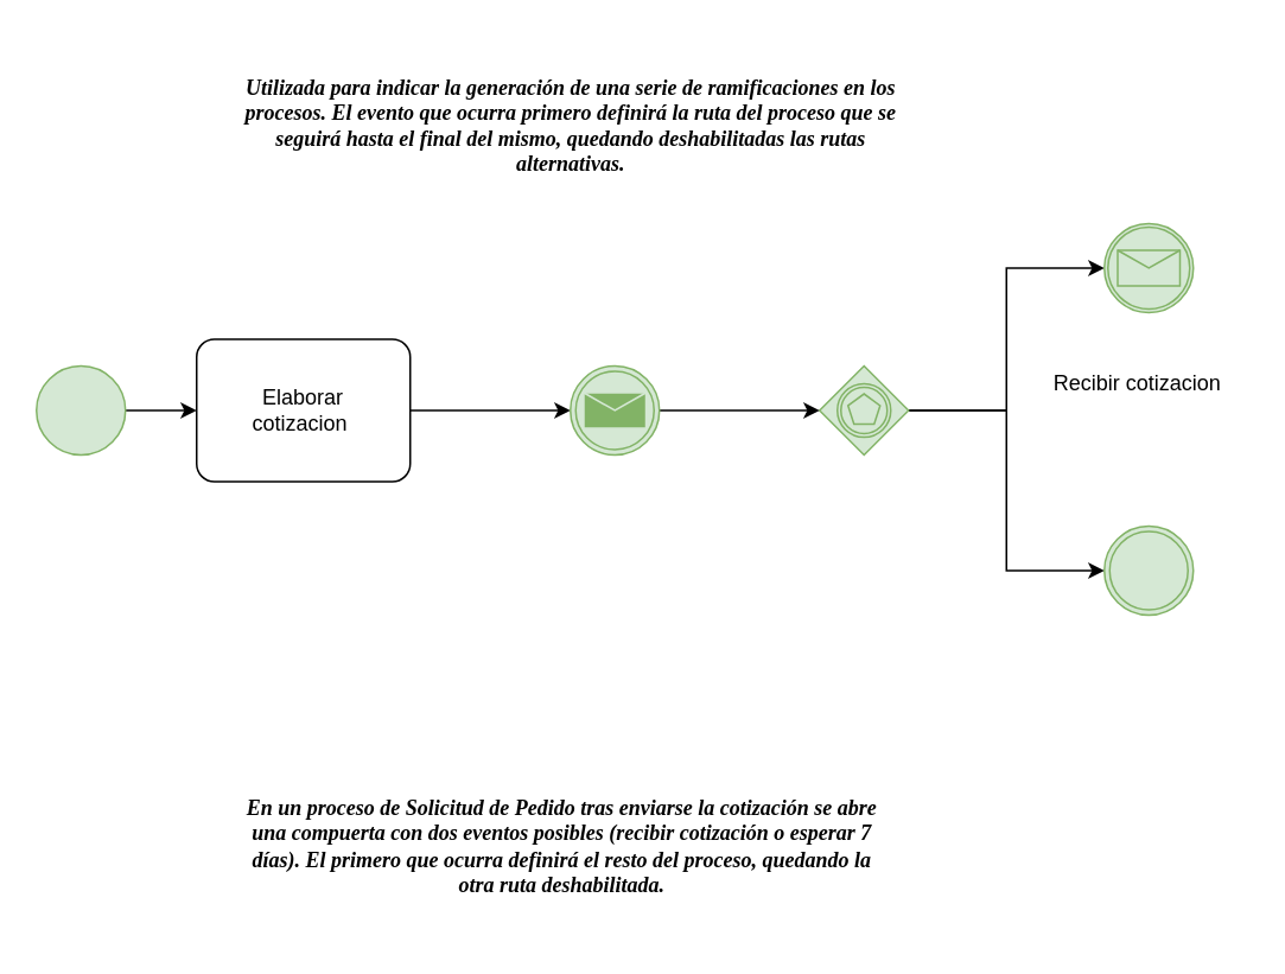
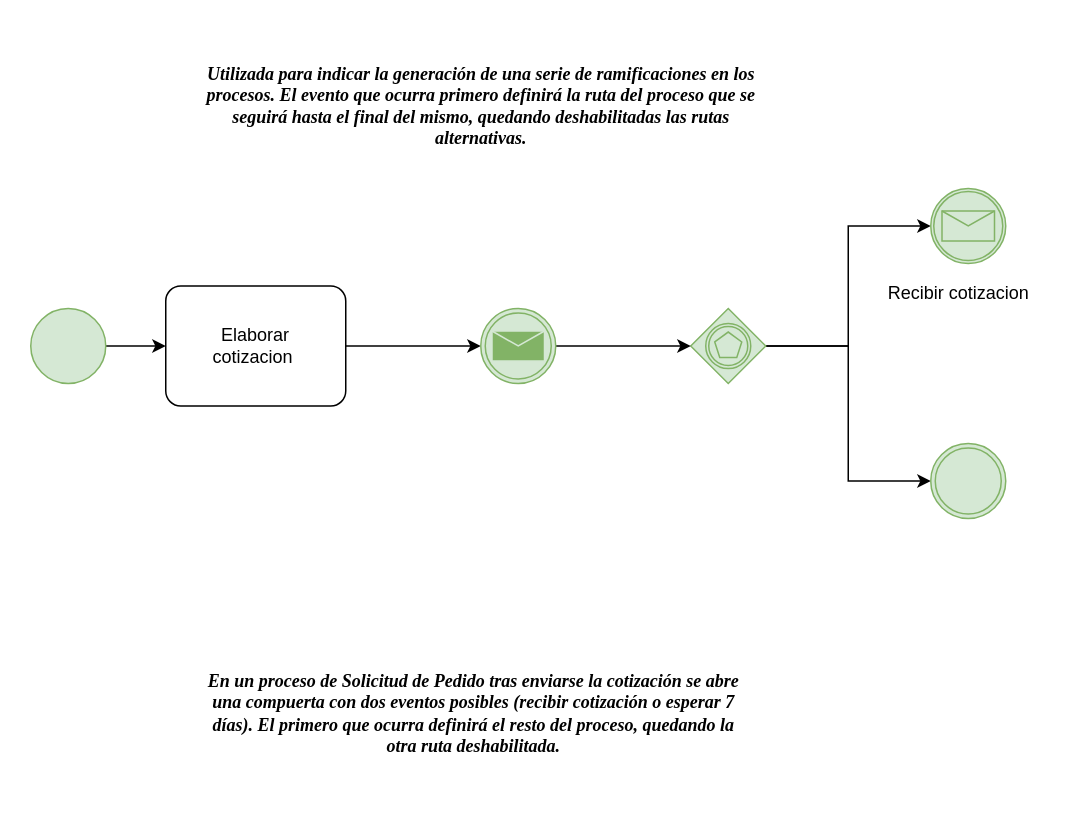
- <mxCell id="13" value="Recibir cotizacion&amp;nbsp;" style="text;html=1;align=center;verticalAlign=middle;resizable=0;points=[];autosize=1;strokeColor=none;fillColor=none;" vertex="1" parent="1"><mxGeometry x="580" y="200" width="120" height="30" as="geometry" /></mxCell>
+ <mxCell id="13" value="Recibir cotizacion&amp;nbsp;" style="text;html=1;align=center;verticalAlign=middle;resizable=0;points=[];autosize=1;strokeColor=none;fillColor=none;" vertex="1" parent="1"><mxGeometry x="580" y="180" width="120" height="30" as="geometry" /></mxCell>
